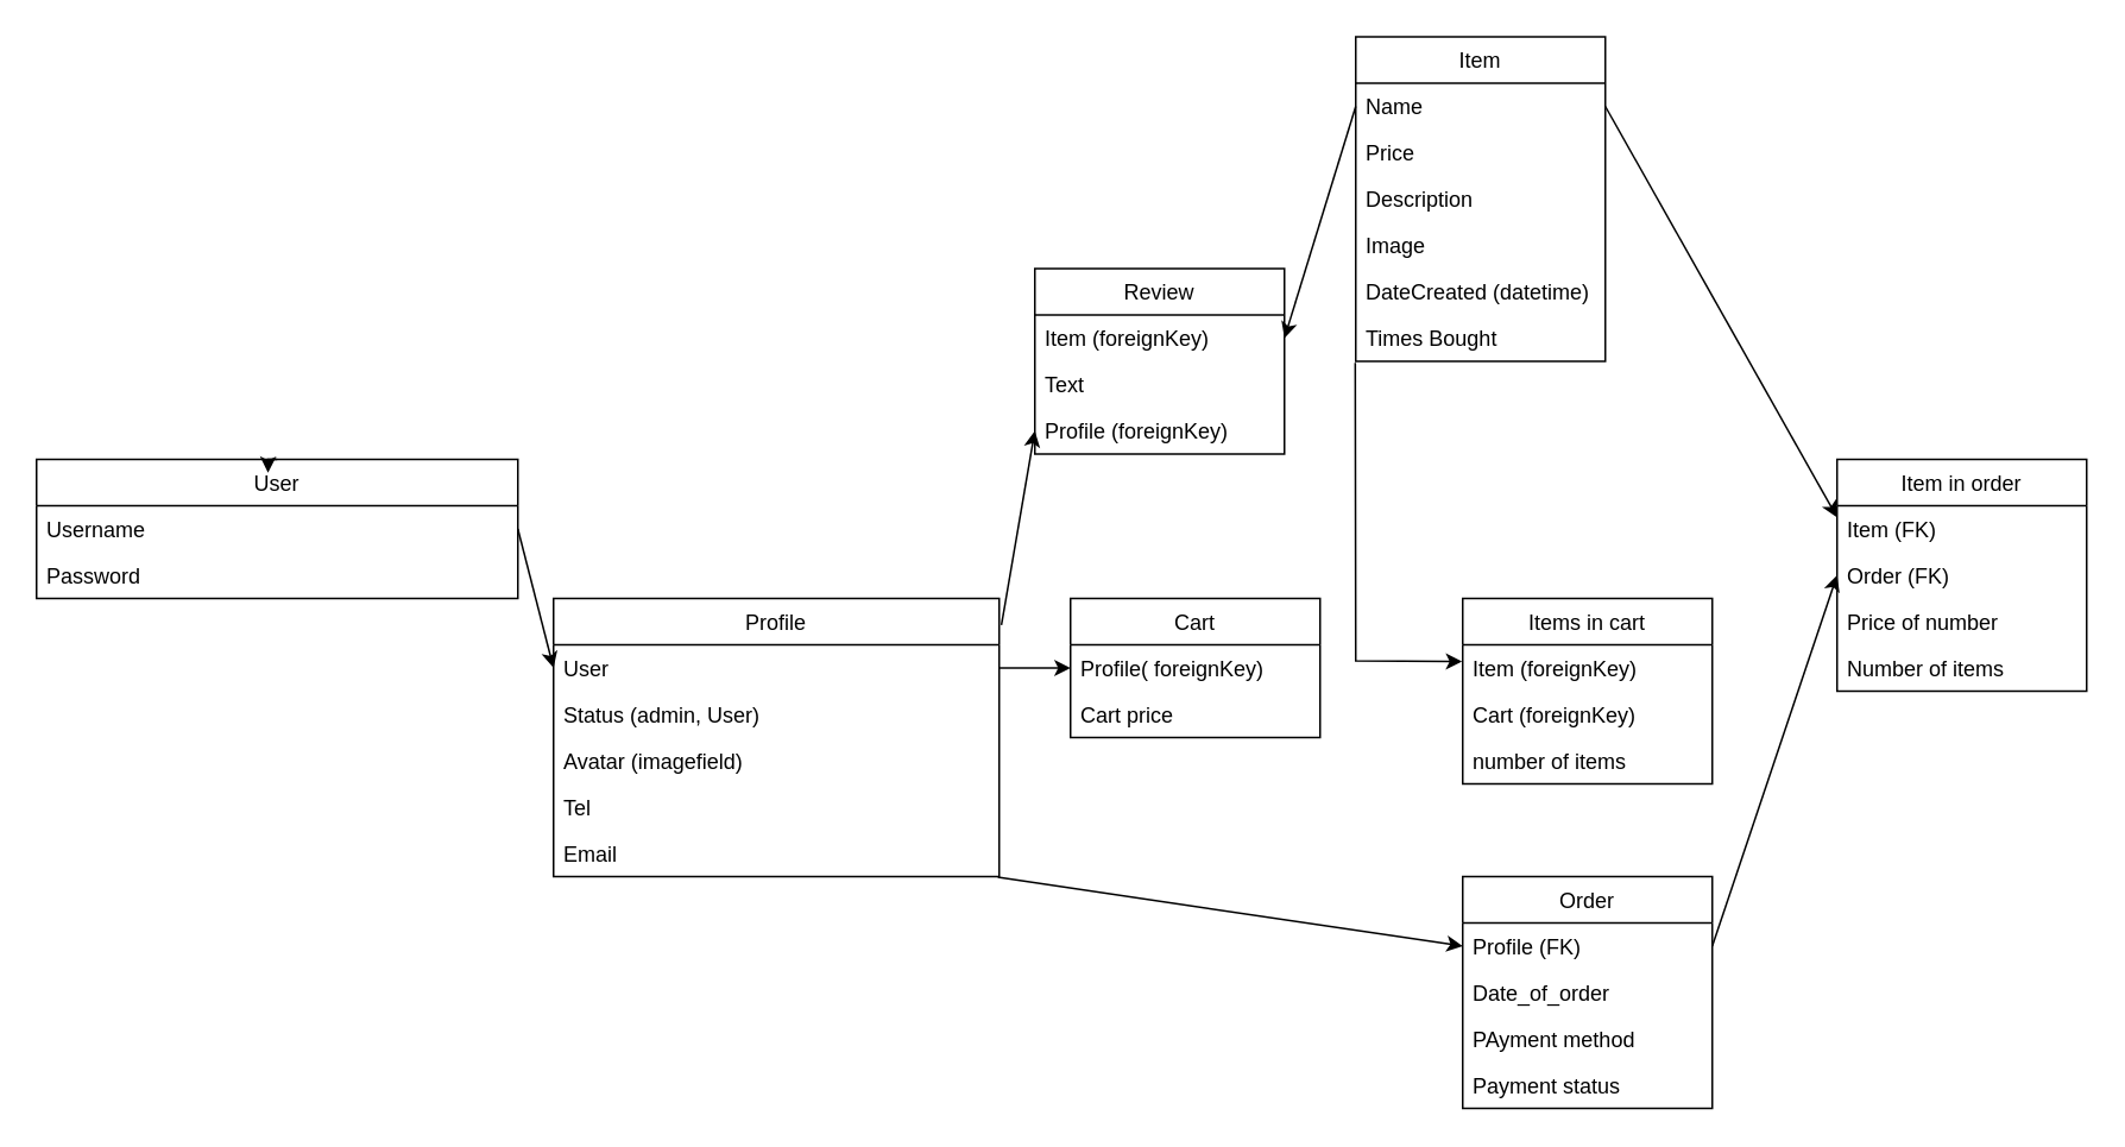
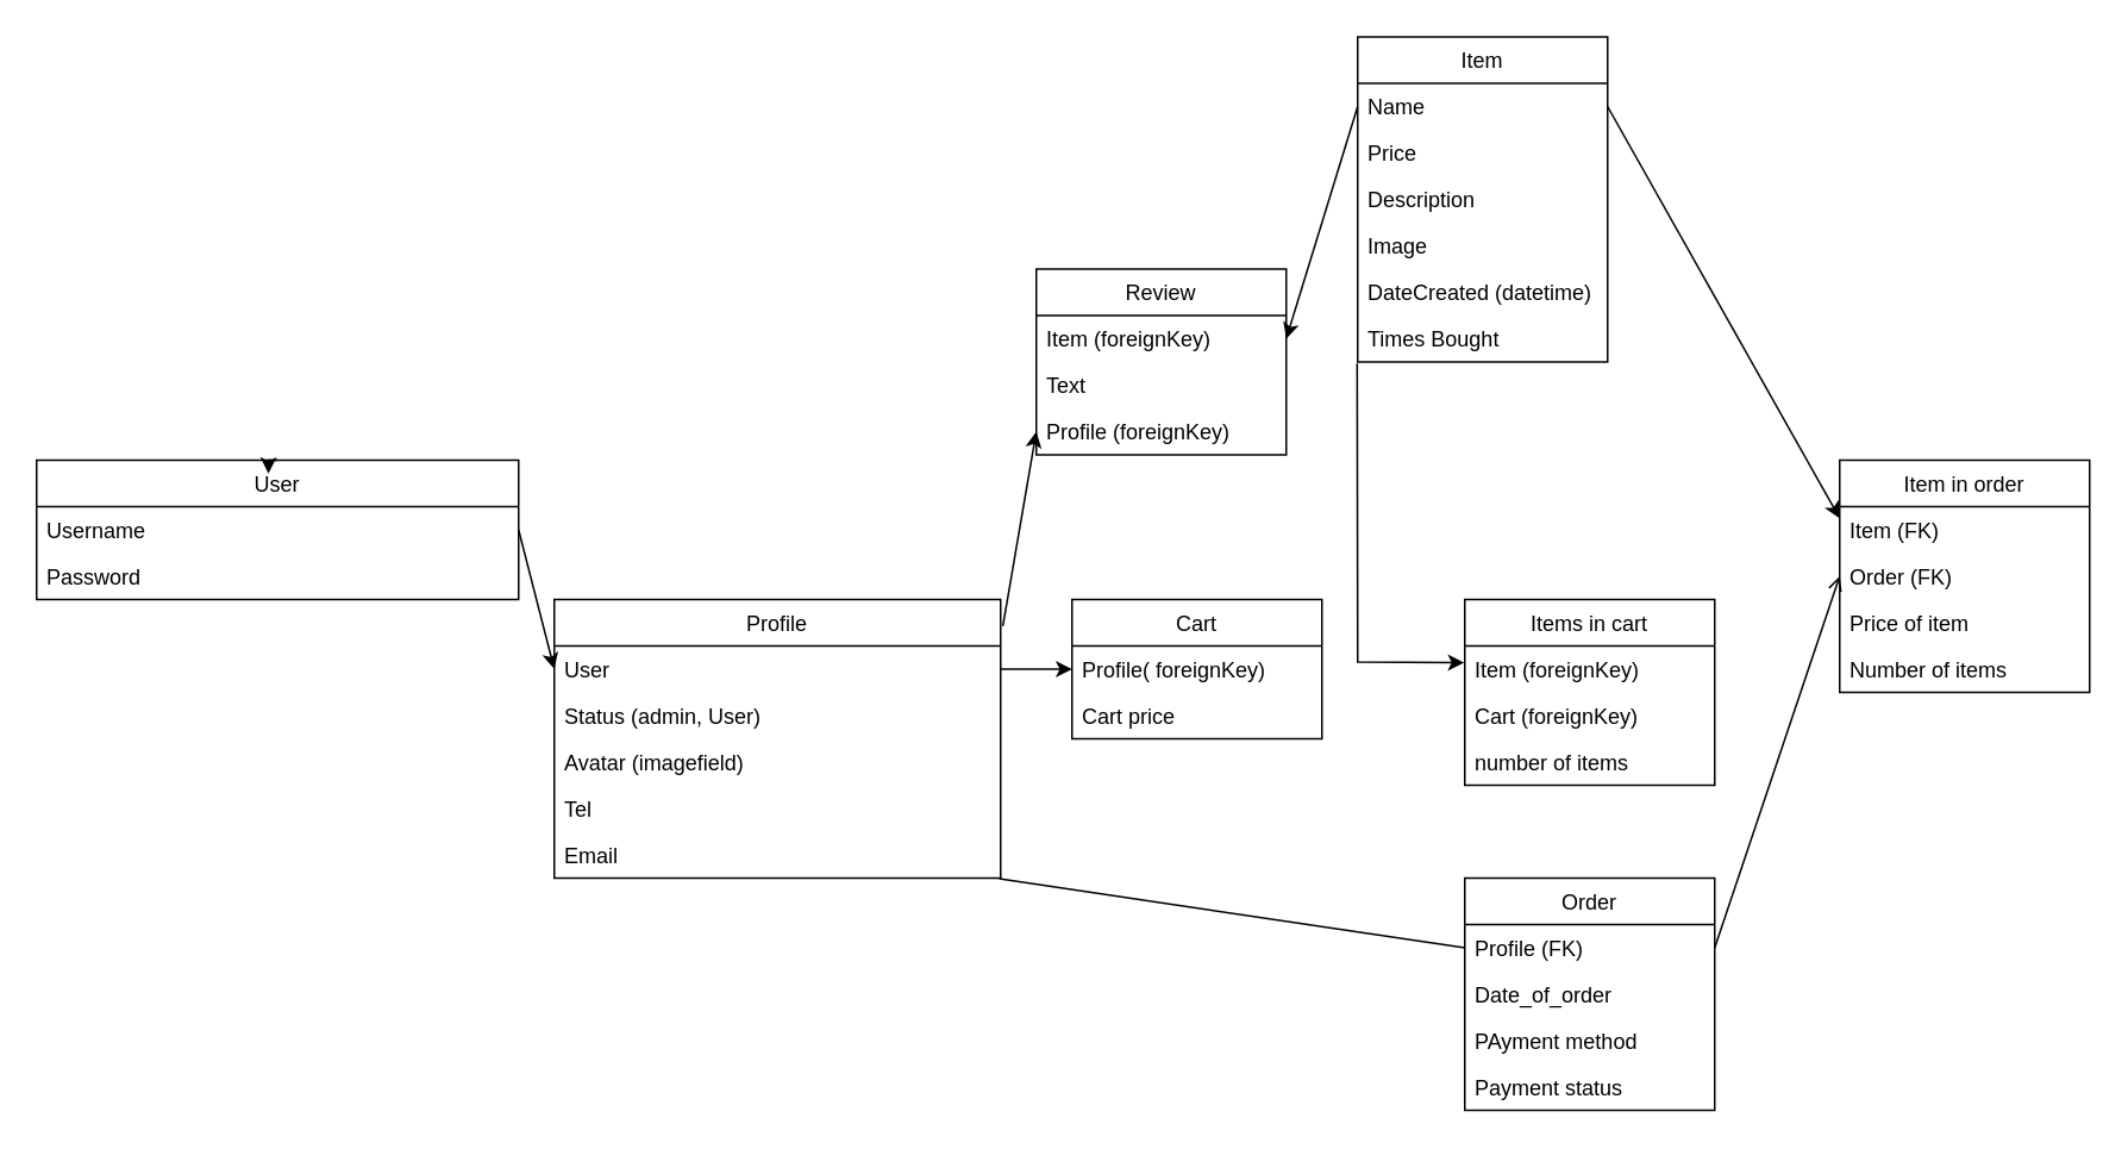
- <mxCell id="47" value="" style="endArrow=classic;html=1;rounded=0;entryX=0;entryY=0.5;entryDx=0;entryDy=0;exitX=1;exitY=0.5;exitDx=0;exitDy=0;" edge="1" parent="1" source="42" target="37"><mxGeometry width="50" height="50" relative="1" as="geometry"><mxPoint x="1300" y="600" as="sourcePoint" /><mxPoint x="1350" y="550" as="targetPoint" /></mxGeometry></mxCell>
+ <mxCell id="47" value="" style="endArrow=open;html=1;rounded=0;entryX=0;entryY=0.5;entryDx=0;entryDy=0;exitX=1;exitY=0.5;exitDx=0;exitDy=0;" edge="1" parent="1" source="42" target="37"><mxGeometry width="50" height="50" relative="1" as="geometry"><mxPoint x="1300" y="600" as="sourcePoint" /><mxPoint x="1350" y="550" as="targetPoint" /></mxGeometry></mxCell>
- <mxCell id="38" value="Price of number" style="text;strokeColor=none;fillColor=none;align=left;verticalAlign=top;spacingLeft=4;spacingRight=4;overflow=hidden;rotatable=0;points=[[0,0.5],[1,0.5]];portConstraint=eastwest;" vertex="1" parent="35"><mxGeometry y="78" width="140" height="26" as="geometry" /></mxCell>
+ <mxCell id="38" value="Price of item" style="text;strokeColor=none;fillColor=none;align=left;verticalAlign=top;spacingLeft=4;spacingRight=4;overflow=hidden;rotatable=0;points=[[0,0.5],[1,0.5]];portConstraint=eastwest;" vertex="1" parent="35"><mxGeometry y="78" width="140" height="26" as="geometry" /></mxCell>
- <mxCell id="46" value="" style="endArrow=classic;html=1;rounded=0;entryX=0;entryY=0.5;entryDx=0;entryDy=0;exitX=0.997;exitY=1.015;exitDx=0;exitDy=0;exitPerimeter=0;" edge="1" parent="1" source="7" target="42"><mxGeometry width="50" height="50" relative="1" as="geometry"><mxPoint x="660" y="450" as="sourcePoint" /><mxPoint x="900" y="584" as="targetPoint" /><Array as="points" /></mxGeometry></mxCell>
+ <mxCell id="46" value="" style="endArrow=none;html=1;rounded=0;entryX=0;entryY=0.5;entryDx=0;entryDy=0;exitX=0.997;exitY=1.015;exitDx=0;exitDy=0;exitPerimeter=0;" edge="1" parent="1" source="7" target="42"><mxGeometry width="50" height="50" relative="1" as="geometry"><mxPoint x="660" y="450" as="sourcePoint" /><mxPoint x="900" y="584" as="targetPoint" /><Array as="points" /></mxGeometry></mxCell>
